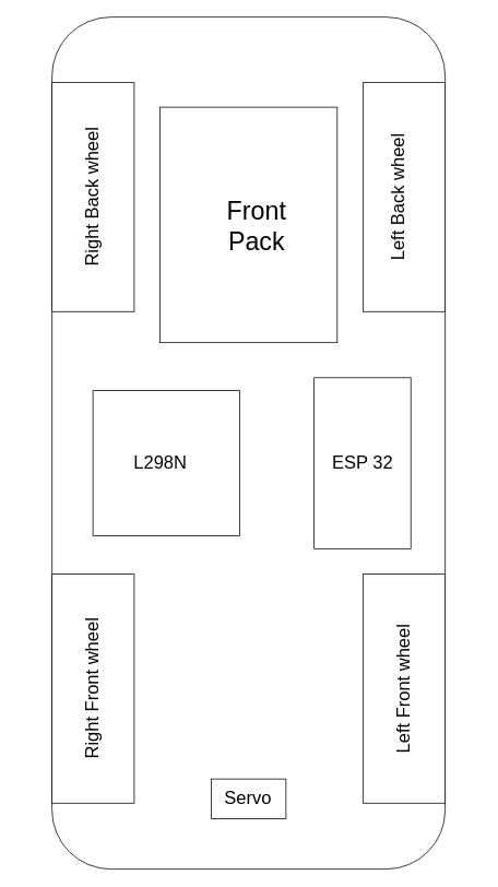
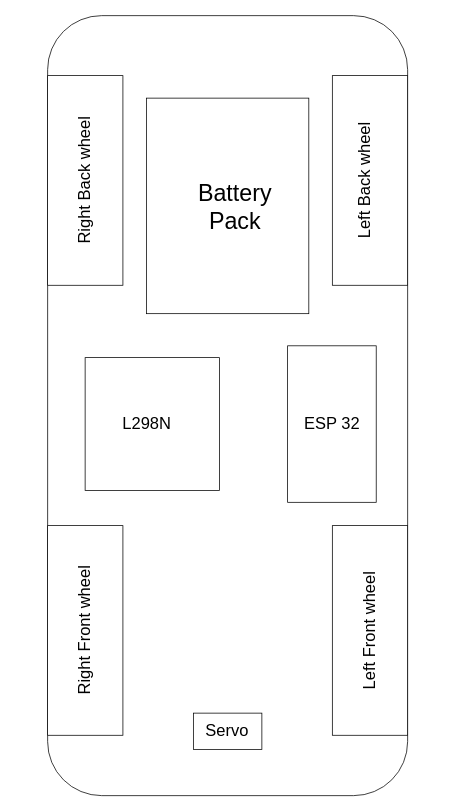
- <mxCell id="11" value="&lt;font style=&quot;font-size: 31px;&quot;&gt;Front Pack&lt;/font&gt;" style="text;html=1;align=center;verticalAlign=middle;whiteSpace=wrap;rounded=0;" vertex="1" parent="1"><mxGeometry x="243" y="250" width="140" height="50" as="geometry" /></mxCell>
+ <mxCell id="11" value="&lt;font style=&quot;font-size: 31px;&quot;&gt;Battery Pack&lt;/font&gt;" style="text;html=1;align=center;verticalAlign=middle;whiteSpace=wrap;rounded=0;" vertex="1" parent="1"><mxGeometry x="243" y="250" width="140" height="50" as="geometry" /></mxCell>
